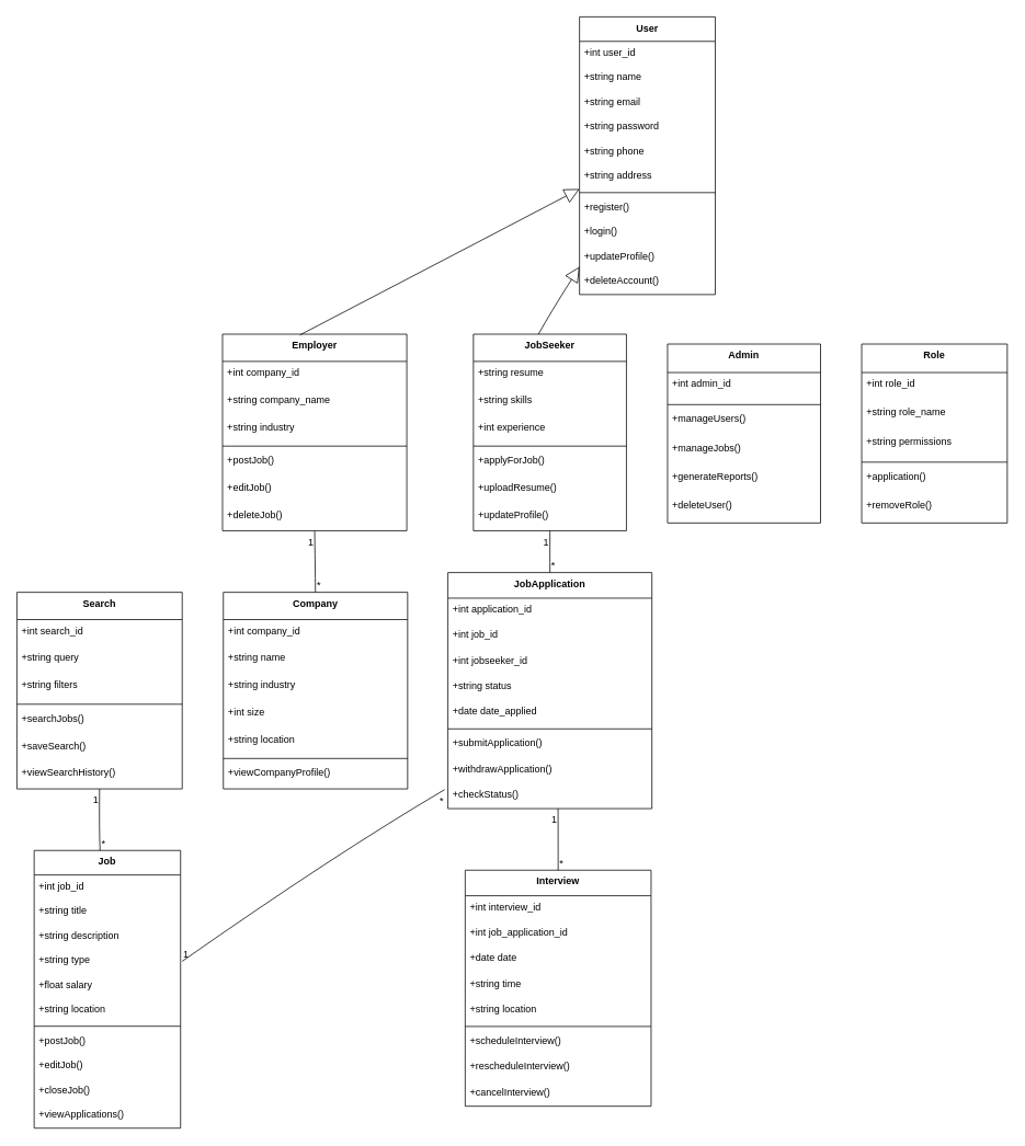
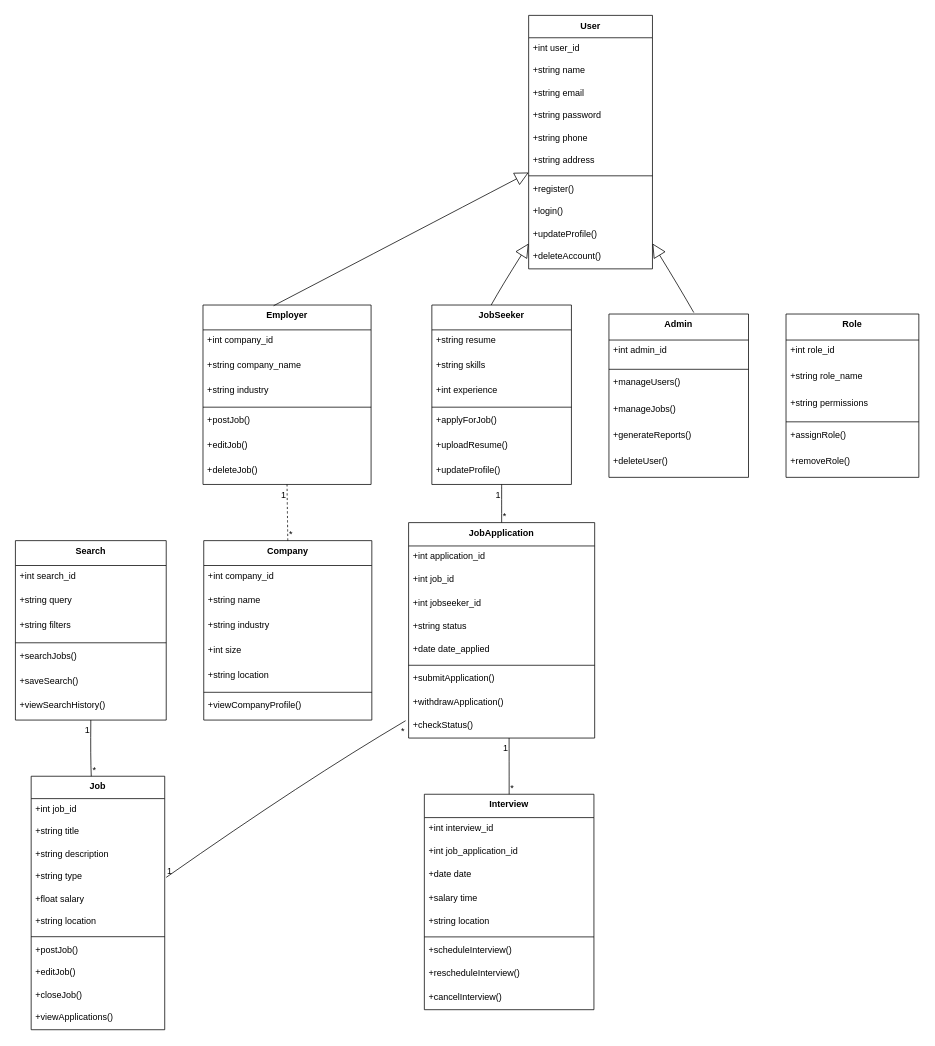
+ <mxCell id="94" value="" style="curved=1;startArrow=block;startSize=16;startFill=0;endArrow=none;exitX=1;exitY=0.9;rounded=0;entryX=0.608;entryY=-0.009;entryDx=0;entryDy=0;entryPerimeter=0;" parent="1" source="2" target="30" edge="1"><mxGeometry relative="1" as="geometry"><Array as="points"><mxPoint x="904" y="381" /></Array><mxPoint x="930" y="410" as="targetPoint" /></mxGeometry></mxCell>
- <mxCell id="90" value="+application()" style="text;strokeColor=none;fillColor=none;align=left;verticalAlign=top;spacingLeft=4;spacingRight=4;overflow=hidden;rotatable=0;points=[[0,0.5],[1,0.5]];portConstraint=eastwest;" parent="85" vertex="1"><mxGeometry y="147.667" width="177" height="35" as="geometry" /></mxCell>
+ <mxCell id="90" value="+assignRole()" style="text;strokeColor=none;fillColor=none;align=left;verticalAlign=top;spacingLeft=4;spacingRight=4;overflow=hidden;rotatable=0;points=[[0,0.5],[1,0.5]];portConstraint=eastwest;" parent="85" vertex="1"><mxGeometry y="147.667" width="177" height="35" as="geometry" /></mxCell>
- <mxCell id="95" value="" style="curved=1;startArrow=none;endArrow=none;exitX=0.5;exitY=1;entryX=0.5;entryY=0;rounded=0;" parent="1" source="22" target="59" edge="1"><mxGeometry relative="1" as="geometry"><Array as="points" /></mxGeometry></mxCell>
+ <mxCell id="95" value="" style="curved=1;startArrow=none;endArrow=none;exitX=0.5;exitY=1;entryX=0.5;entryY=0;rounded=0;dashed=1;" parent="1" source="22" target="59" edge="1"><mxGeometry relative="1" as="geometry"><Array as="points" /></mxGeometry></mxCell>
- <mxCell id="71" value="+string time" style="text;strokeColor=none;fillColor=none;align=left;verticalAlign=top;spacingLeft=4;spacingRight=4;overflow=hidden;rotatable=0;points=[[0,0.5],[1,0.5]];portConstraint=eastwest;" parent="67" vertex="1"><mxGeometry y="124.111" width="226" height="31" as="geometry" /></mxCell>
+ <mxCell id="71" value="+salary time" style="text;strokeColor=none;fillColor=none;align=left;verticalAlign=top;spacingLeft=4;spacingRight=4;overflow=hidden;rotatable=0;points=[[0,0.5],[1,0.5]];portConstraint=eastwest;" parent="67" vertex="1"><mxGeometry y="124.111" width="226" height="31" as="geometry" /></mxCell>
